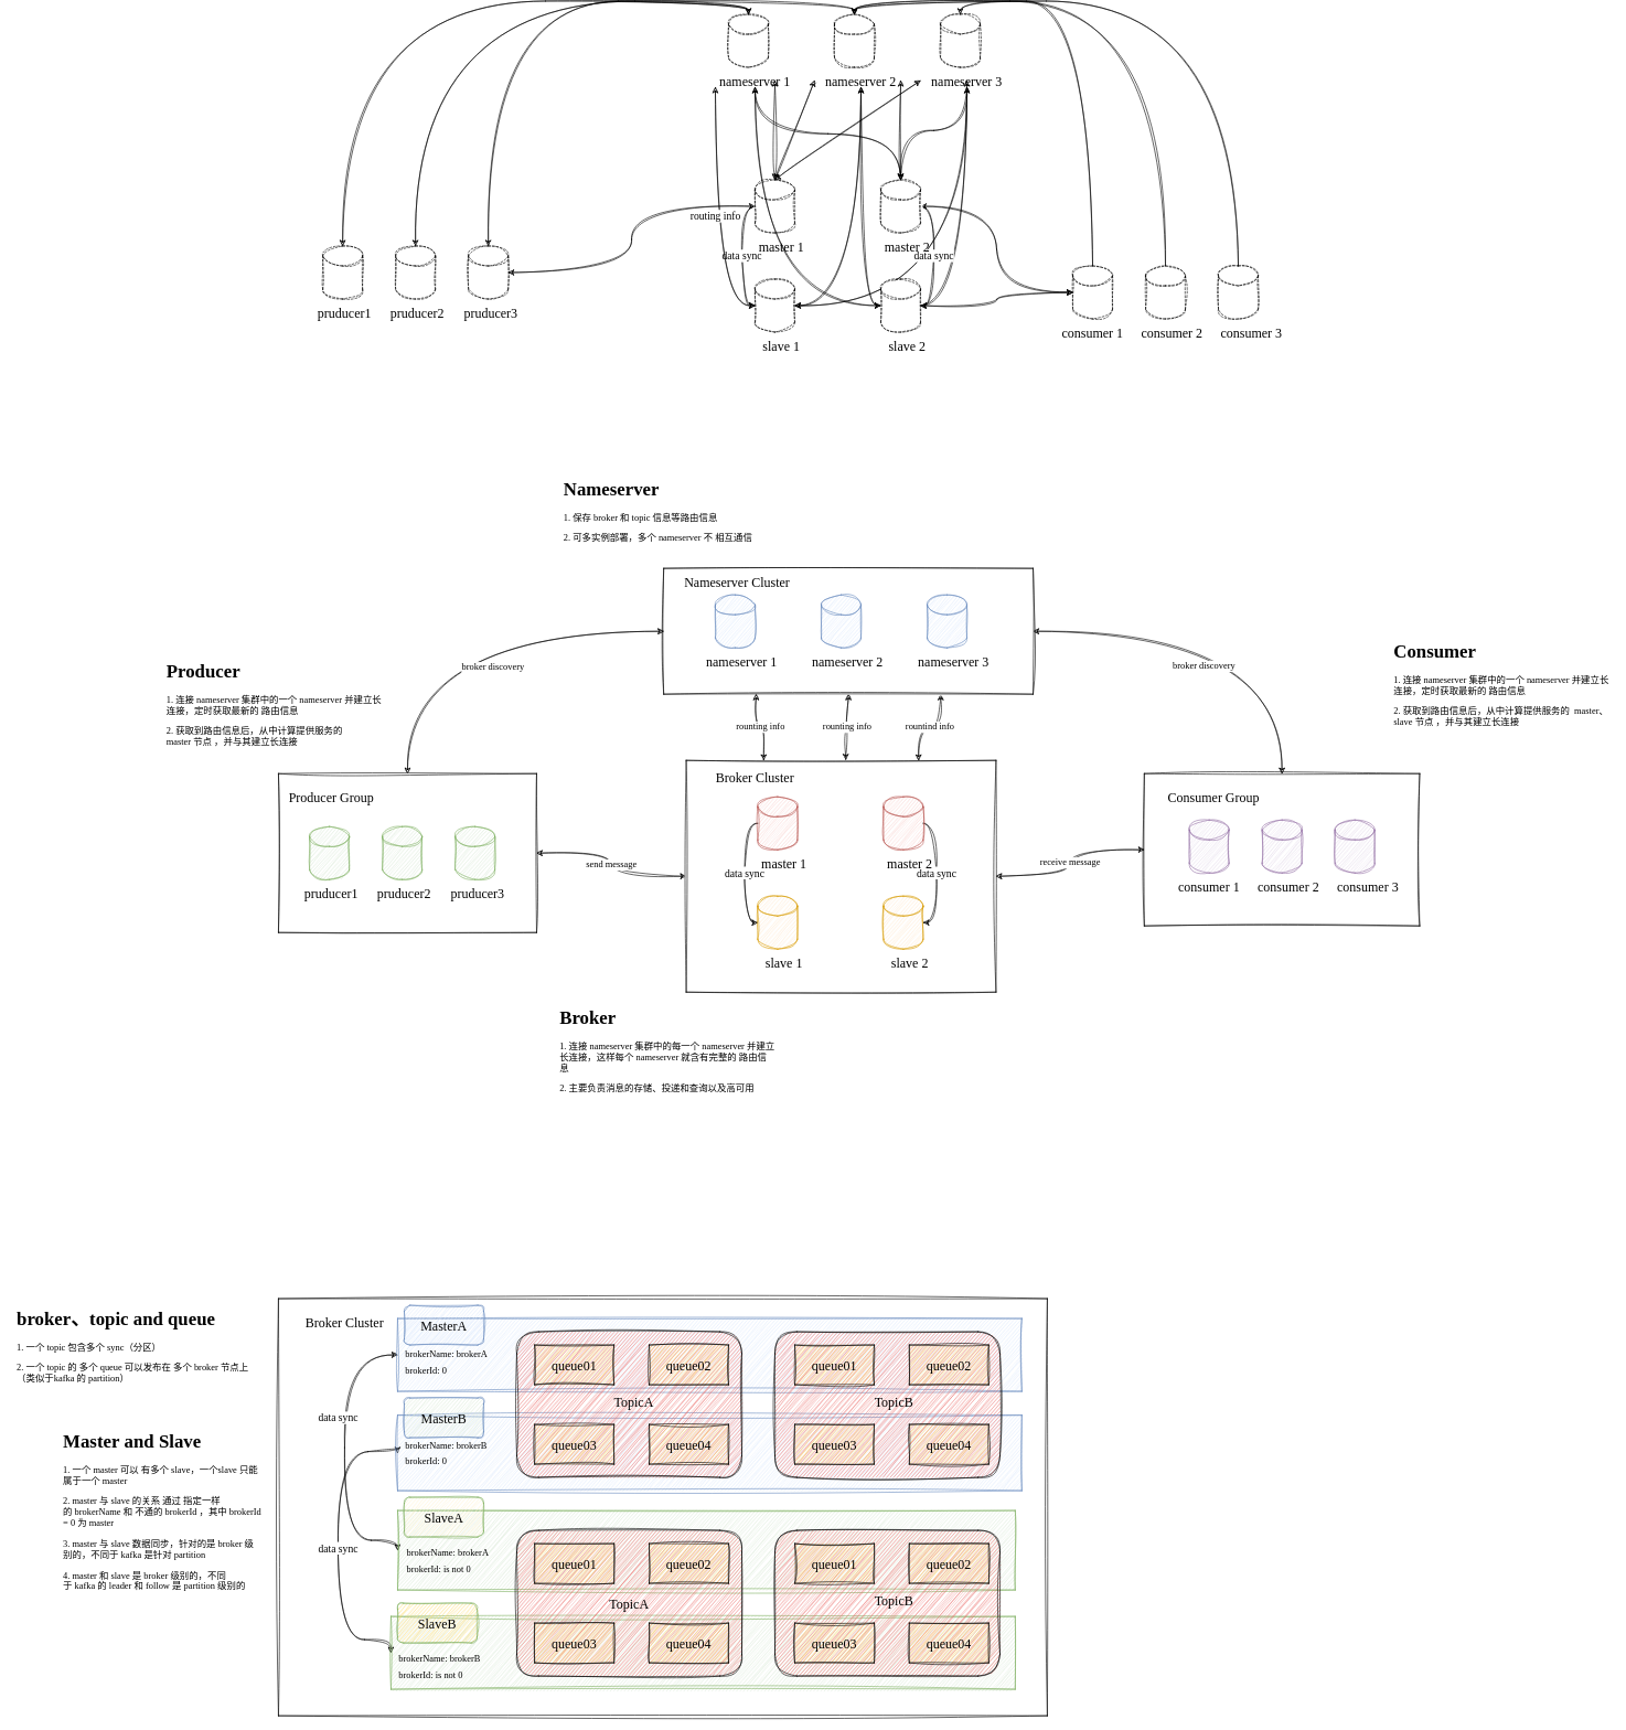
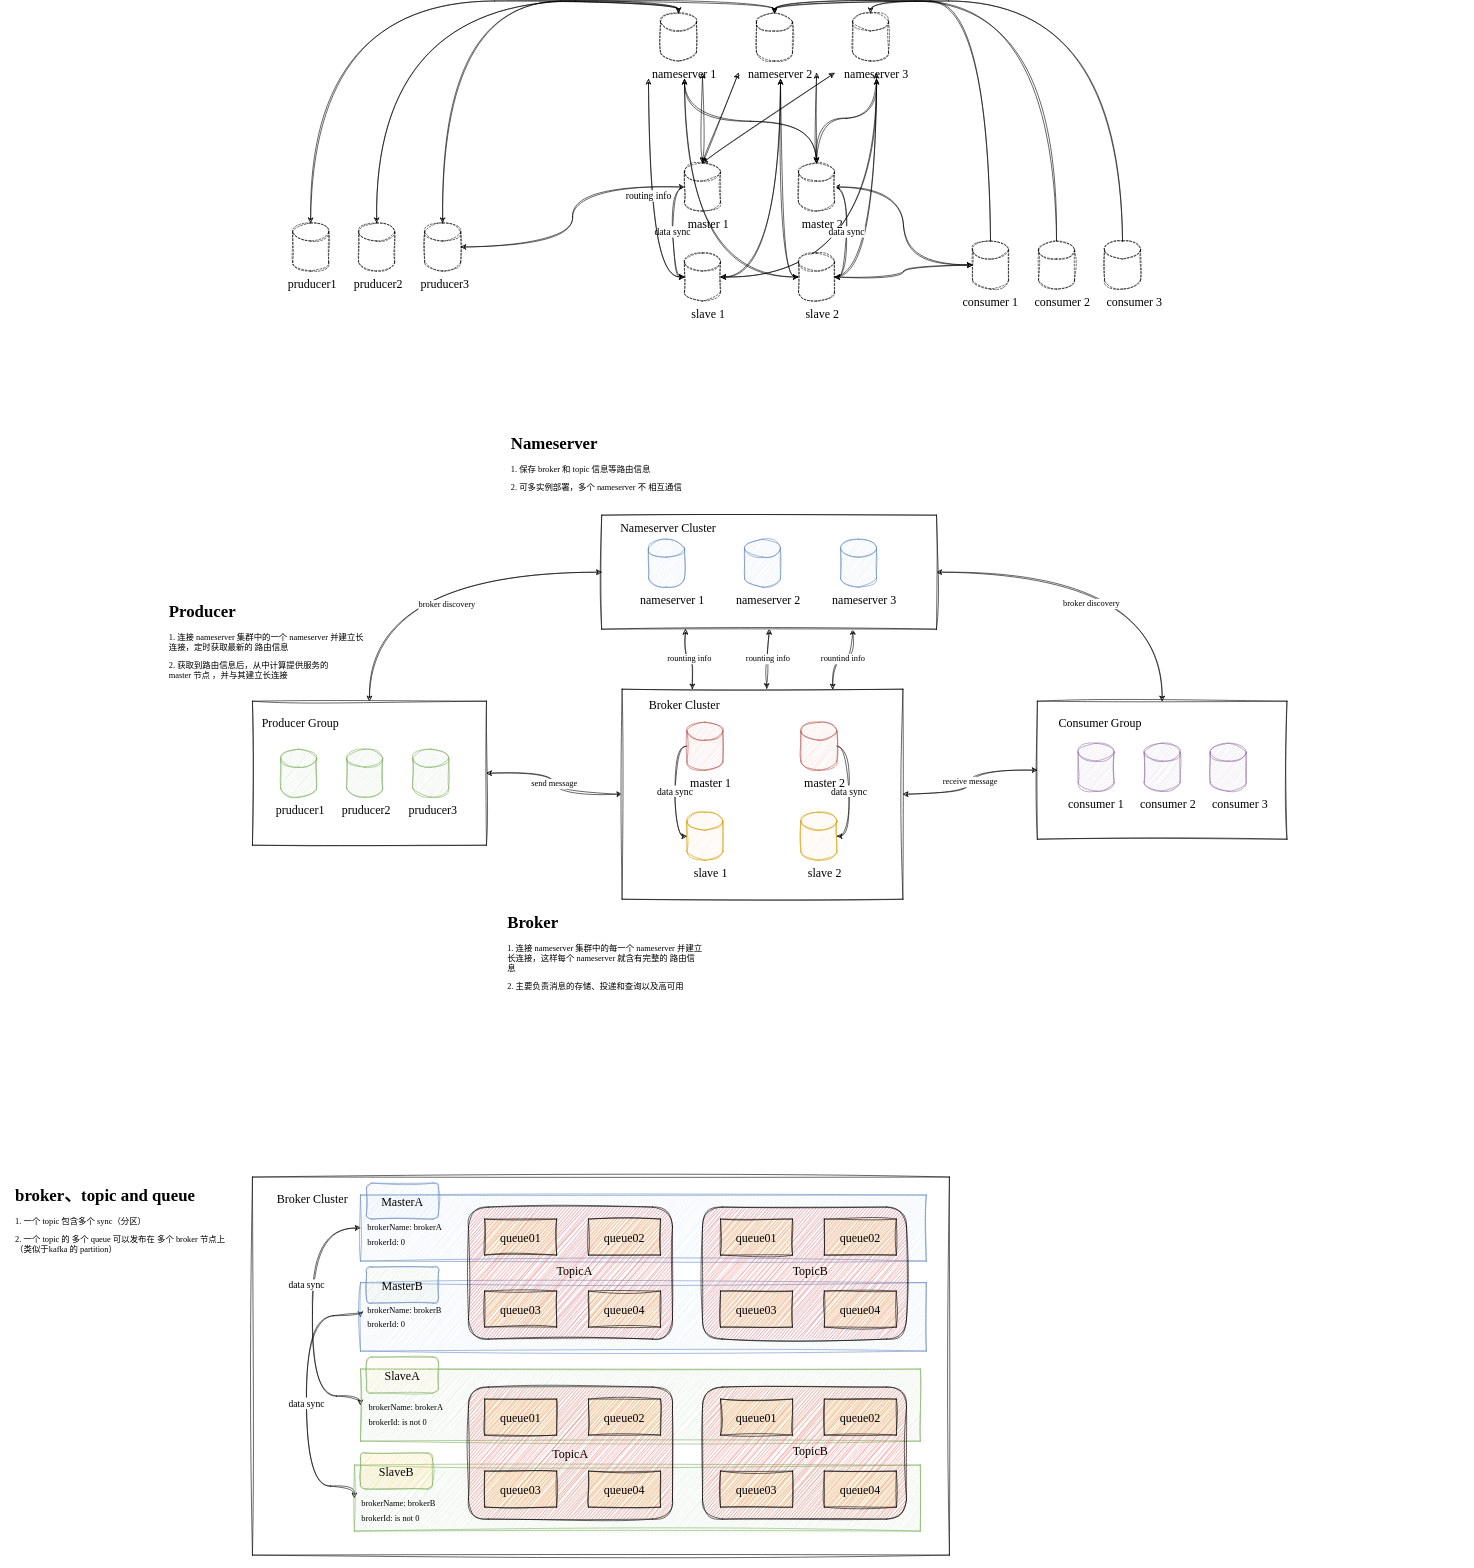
- <mxCell id="140" value="&lt;h1&gt;Consumer&lt;/h1&gt;&lt;p&gt;1.&amp;nbsp;连接&amp;nbsp;nameserver&amp;nbsp;集群中的一个&amp;nbsp;nameserver&amp;nbsp;并建立长连接，定时获取最新的&amp;nbsp;路由信息&lt;/p&gt;&lt;p&gt;2.&amp;nbsp;获取到路由信息后，从中计算提供服务的&amp;nbsp; master、slave 节点&amp;nbsp;，并与其建立长连接&lt;/p&gt;" style="text;html=1;strokeColor=none;fillColor=none;spacing=5;spacingTop=-20;whiteSpace=wrap;overflow=hidden;rounded=0;shadow=0;glass=0;sketch=1;hachureGap=4;jiggle=2;fontFamily=Architects Daughter;fontSource=https%3A%2F%2Ffonts.googleapis.com%2Fcss%3Ffamily%3DArchitects%2BDaughter;fontSize=14;" vertex="1" parent="1"><mxGeometry x="2100" y="957" width="334" height="160" as="geometry" /></mxCell>
- <mxCell id="139" value="&lt;h1&gt;Producer&lt;/h1&gt;&lt;p&gt;1.&amp;nbsp;连接&amp;nbsp;nameserver&amp;nbsp;集群中的一个&amp;nbsp;nameserver&amp;nbsp;并建立长连接，定时获取最新的&amp;nbsp;路由信息&lt;/p&gt;&lt;p&gt;2.&amp;nbsp;获取到路由信息后，从中计算提供服务的&amp;nbsp; master&amp;nbsp;节点&amp;nbsp;，并与其建立长连接&lt;/p&gt;" style="text;html=1;strokeColor=none;fillColor=none;spacing=5;spacingTop=-20;whiteSpace=wrap;overflow=hidden;rounded=0;shadow=0;glass=0;sketch=1;hachureGap=4;jiggle=2;fontFamily=Architects Daughter;fontSource=https%3A%2F%2Ffonts.googleapis.com%2Fcss%3Ffamily%3DArchitects%2BDaughter;fontSize=14;" vertex="1" parent="1"><mxGeometry x="246" y="987" width="334" height="160" as="geometry" /></mxCell>
+ <mxCell id="139" value="&lt;h1&gt;Producer&lt;/h1&gt;&lt;p&gt;1.&amp;nbsp;连接&amp;nbsp;nameserver&amp;nbsp;集群中的一个&amp;nbsp;nameserver&amp;nbsp;并建立长连接，定时获取最新的&amp;nbsp;路由信息&lt;/p&gt;&lt;p&gt;2.&amp;nbsp;获取到路由信息后，从中计算提供服务的&amp;nbsp; master&amp;nbsp;节点&amp;nbsp;，并与其建立长连接&lt;/p&gt;" style="text;html=1;strokeColor=none;fillColor=none;spacing=5;spacingTop=-20;whiteSpace=wrap;overflow=hidden;rounded=0;shadow=0;glass=0;sketch=1;hachureGap=4;jiggle=2;fontFamily=Architects Daughter;fontSource=https%3A%2F%2Ffonts.googleapis.com%2Fcss%3Ffamily%3DArchitects%2BDaughter;fontSize=14;" vertex="1" parent="1"><mxGeometry x="276" y="992" width="334" height="160" as="geometry" /></mxCell>
- <mxCell id="133" value="&lt;h1&gt;Master&amp;nbsp;and&amp;nbsp;Slave&lt;/h1&gt;&lt;p&gt;1.&amp;nbsp;一个&amp;nbsp;master&amp;nbsp;可以&amp;nbsp;有多个&amp;nbsp;slave，一个slave&amp;nbsp;只能属于一个&amp;nbsp;master&lt;/p&gt;&lt;p&gt;2.&amp;nbsp;master&amp;nbsp;与&amp;nbsp;slave&amp;nbsp;的关系&amp;nbsp;通过&amp;nbsp;指定一样的&amp;nbsp;brokerName&amp;nbsp;和&amp;nbsp;不通的&amp;nbsp;brokerId ，其中&amp;nbsp;brokerId = 0&amp;nbsp;为&amp;nbsp;master&lt;/p&gt;&lt;p&gt;3.&amp;nbsp;master&amp;nbsp;与&amp;nbsp;slave&amp;nbsp;数据同步，针对的是&amp;nbsp;broker&amp;nbsp;级别的，不同于&amp;nbsp;kafka&amp;nbsp;是针对&amp;nbsp;partition&lt;/p&gt;&lt;p&gt;4. master&amp;nbsp;和&amp;nbsp;slave&amp;nbsp;是&amp;nbsp;broker&amp;nbsp;级别的，不同于&amp;nbsp;kafka&amp;nbsp;的&amp;nbsp;leader&amp;nbsp;和&amp;nbsp;follow&amp;nbsp;是&amp;nbsp;partition&amp;nbsp;级别的&lt;/p&gt;" style="text;html=1;strokeColor=none;fillColor=none;spacing=5;spacingTop=-20;whiteSpace=wrap;overflow=hidden;rounded=0;shadow=0;glass=0;sketch=1;hachureGap=4;jiggle=2;fontFamily=Architects Daughter;fontSource=https%3A%2F%2Ffonts.googleapis.com%2Fcss%3Ffamily%3DArchitects%2BDaughter;fontSize=14;" vertex="1" parent="1"><mxGeometry x="90" y="2150" width="310" height="300" as="geometry" /></mxCell>
